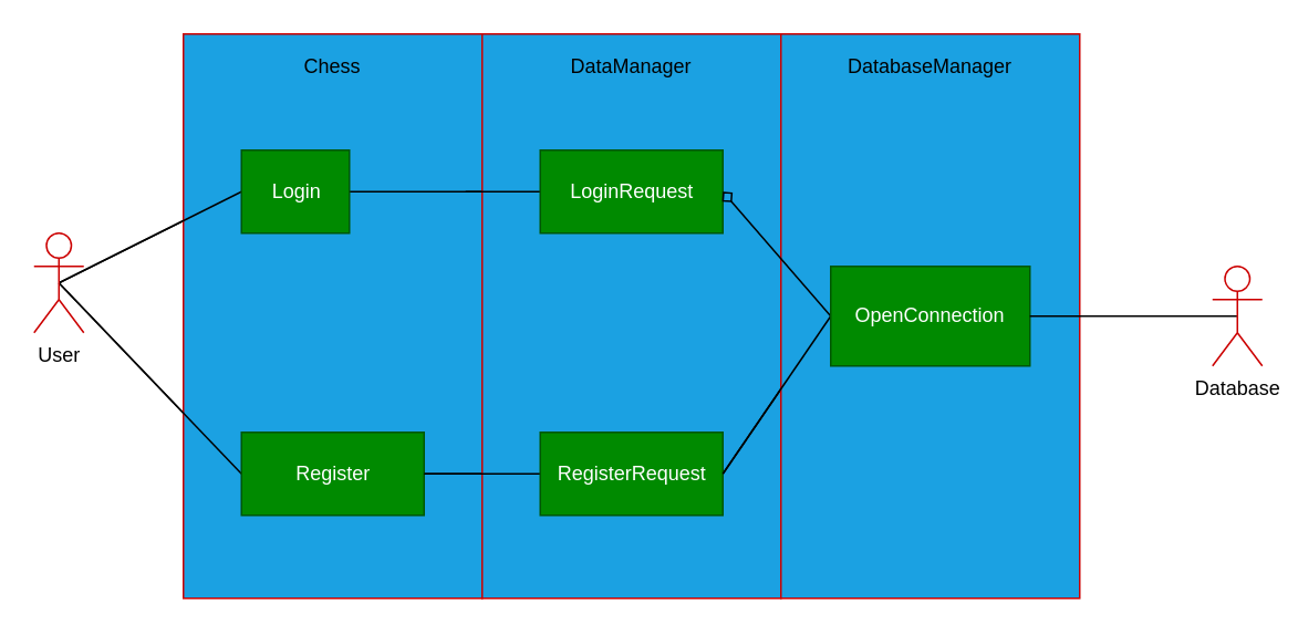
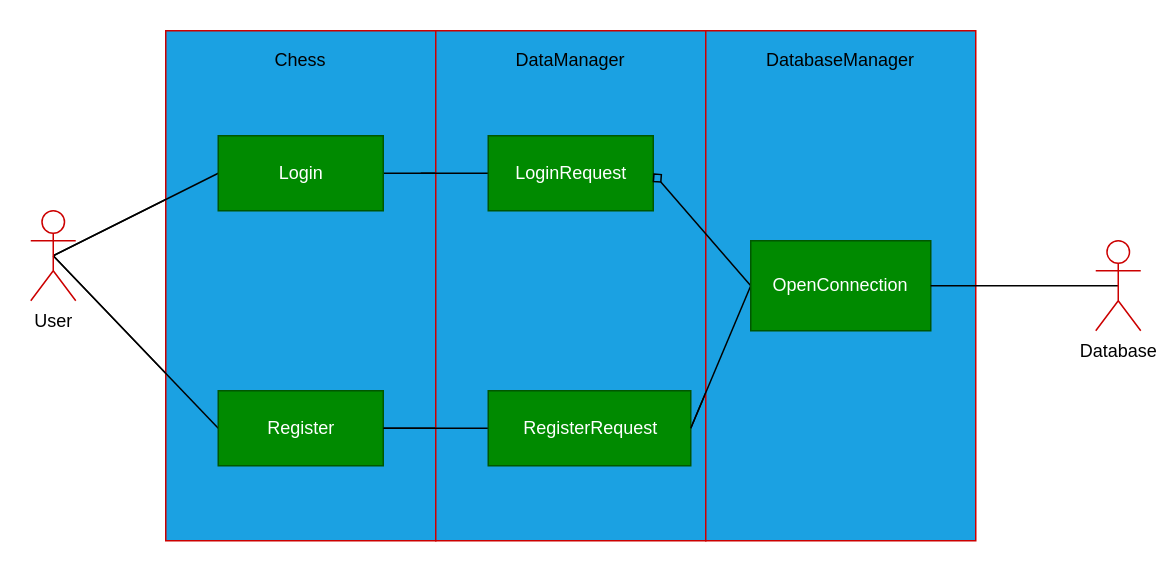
- <mxCell id="10" value="Login" style="html=1;fillColor=#008a00;strokeColor=#005700;fontColor=#ffffff;" vertex="1" parent="1"><mxGeometry x="145" y="90" width="65" height="50" as="geometry" /></mxCell>
+ <mxCell id="10" value="Login" style="html=1;fillColor=#008a00;strokeColor=#005700;fontColor=#ffffff;" vertex="1" parent="1"><mxGeometry x="145" y="90" width="110" height="50" as="geometry" /></mxCell>
- <mxCell id="14" value="RegisterRequest" style="html=1;fillColor=#008a00;strokeColor=#005700;fontColor=#ffffff;" vertex="1" parent="1"><mxGeometry x="325" y="260" width="110" height="50" as="geometry" /></mxCell>
+ <mxCell id="14" value="RegisterRequest" style="html=1;fillColor=#008a00;strokeColor=#005700;fontColor=#ffffff;" vertex="1" parent="1"><mxGeometry x="325" y="260" width="135" height="50" as="geometry" /></mxCell>
